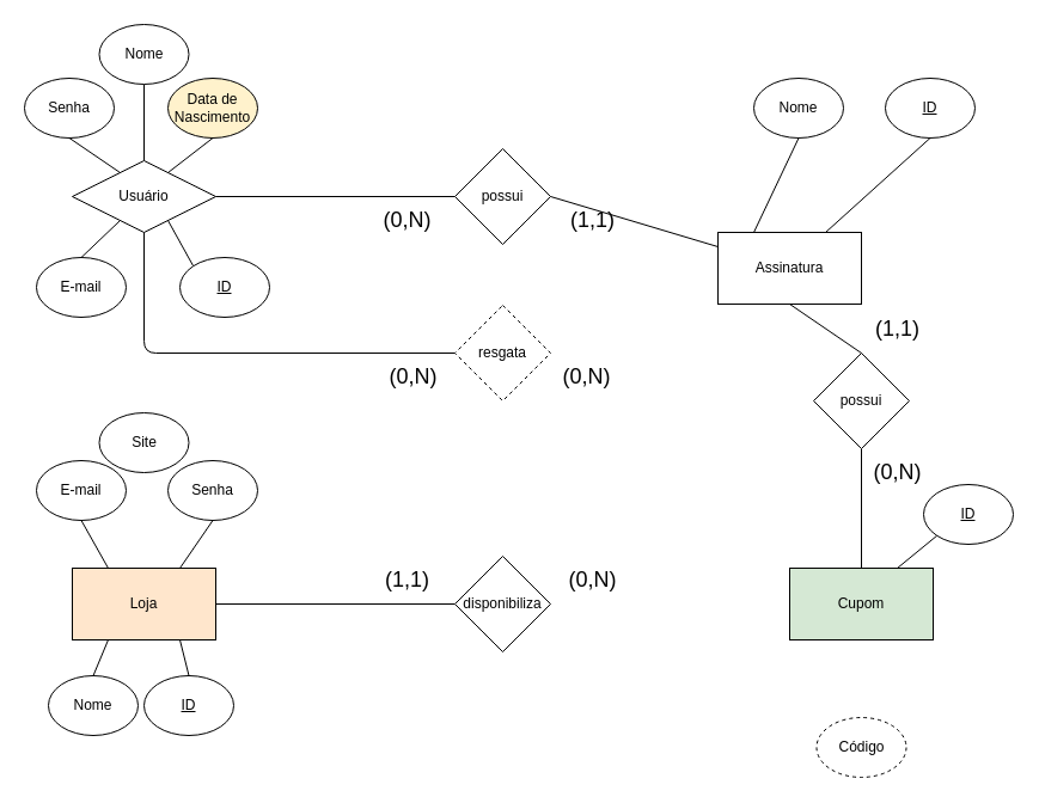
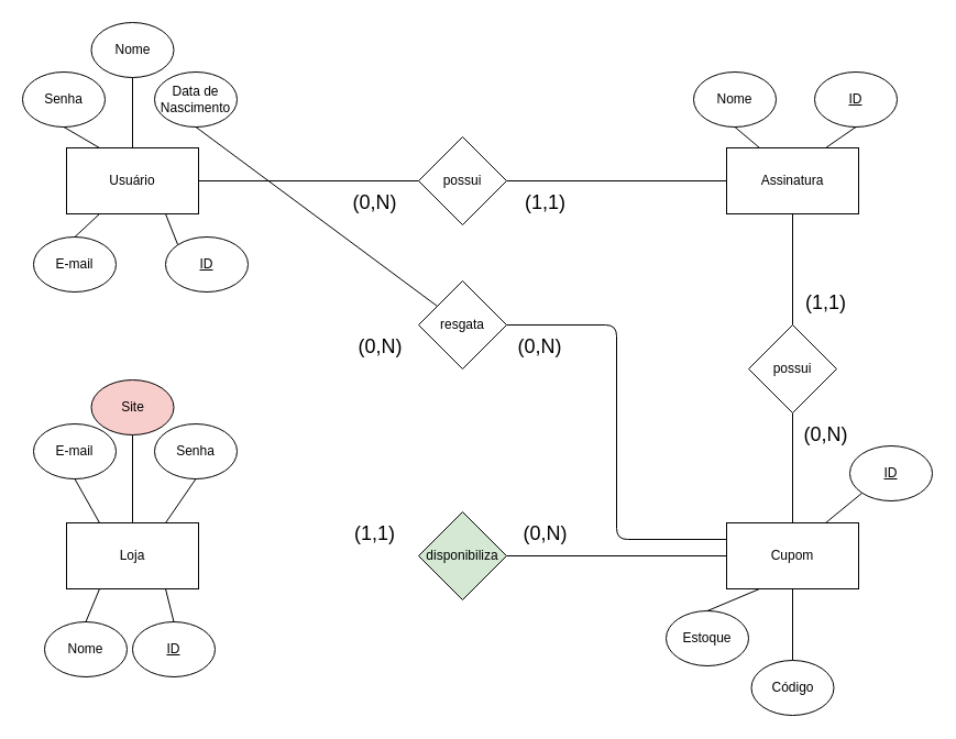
- <mxCell id="12" value="Data de Nascimento" style="ellipse;whiteSpace=wrap;html=1;fillColor=#fff2cc;" parent="1" vertex="1"><mxGeometry x="140" y="65" width="75" height="50" as="geometry" /></mxCell>
+ <mxCell id="12" value="Data de Nascimento" style="ellipse;whiteSpace=wrap;html=1;" parent="1" vertex="1"><mxGeometry x="140" y="65" width="75" height="50" as="geometry" /></mxCell>
- <mxCell id="11" value="" style="endArrow=none;html=1;entryX=0.75;entryY=0;entryDx=0;entryDy=0;exitX=0.5;exitY=1;exitDx=0;exitDy=0;" parent="1" source="12" target="2" edge="1"><mxGeometry width="50" height="50" relative="1" as="geometry"><mxPoint x="300" y="194" as="sourcePoint" /><mxPoint x="260" y="154" as="targetPoint" /></mxGeometry></mxCell>
+ <mxCell id="11" value="" style="endArrow=none;html=1;exitX=0.5;exitY=1;exitDx=0;exitDy=0;" parent="1" source="12" target="49" edge="1"><mxGeometry width="50" height="50" relative="1" as="geometry"><mxPoint x="300" y="194" as="sourcePoint" /><mxPoint x="260" y="154" as="targetPoint" /></mxGeometry></mxCell>
- <mxCell id="2" value="Usuário" style="rhombus;whiteSpace=wrap;html=1;" parent="1" vertex="1"><mxGeometry x="60" y="134" width="120" height="60" as="geometry" /></mxCell>
+ <mxCell id="2" value="Usuário" style="rounded=0;whiteSpace=wrap;html=1;" parent="1" vertex="1"><mxGeometry x="60" y="134" width="120" height="60" as="geometry" /></mxCell>
- <mxCell id="4" value="Assinatura" style="rounded=0;whiteSpace=wrap;html=1;" parent="1" vertex="1"><mxGeometry x="600" y="194" width="120" height="60" as="geometry" /></mxCell>
+ <mxCell id="4" value="Assinatura" style="rounded=0;whiteSpace=wrap;html=1;" parent="1" vertex="1"><mxGeometry x="660" y="134" width="120" height="60" as="geometry" /></mxCell>
- <mxCell id="51" value="" style="endArrow=none;html=1;exitX=0;exitY=0.5;exitDx=0;exitDy=0;entryX=0.5;entryY=1;entryDx=0;entryDy=0;edgeStyle=orthogonalEdgeStyle;" parent="1" source="49" target="2" edge="1"><mxGeometry width="50" height="50" relative="1" as="geometry"><mxPoint x="440" y="395" as="sourcePoint" /><mxPoint x="490" y="345" as="targetPoint" /></mxGeometry></mxCell>
- <mxCell id="49" value="resgata" style="rhombus;whiteSpace=wrap;html=1;dashed=1;" parent="1" vertex="1"><mxGeometry x="380" y="255" width="80" height="80" as="geometry" /></mxCell>
+ <mxCell id="49" value="resgata" style="rhombus;whiteSpace=wrap;html=1;" parent="1" vertex="1"><mxGeometry x="380" y="255" width="80" height="80" as="geometry" /></mxCell>
- <mxCell id="36" value="Site" style="ellipse;whiteSpace=wrap;html=1;" parent="1" vertex="1"><mxGeometry x="82.5" y="345" width="75" height="50" as="geometry" /></mxCell>
+ <mxCell id="36" value="Site" style="ellipse;whiteSpace=wrap;html=1;fillColor=#f8cecc;" parent="1" vertex="1"><mxGeometry x="82.5" y="345" width="75" height="50" as="geometry" /></mxCell>
+ <mxCell id="50" value="" style="endArrow=none;html=1;entryX=0;entryY=0.25;entryDx=0;entryDy=0;edgeStyle=orthogonalEdgeStyle;exitX=1;exitY=0.5;exitDx=0;exitDy=0;" parent="1" source="49" target="3" edge="1"><mxGeometry width="50" height="50" relative="1" as="geometry"><mxPoint x="570" y="425" as="sourcePoint" /><mxPoint x="460" y="365" as="targetPoint" /></mxGeometry></mxCell>
+ <mxCell id="35" value="" style="endArrow=none;html=1;entryX=0.5;entryY=0;entryDx=0;entryDy=0;exitX=0.5;exitY=1;exitDx=0;exitDy=0;" parent="1" source="36" target="22" edge="1"><mxGeometry width="50" height="50" relative="1" as="geometry"><mxPoint x="205" y="381" as="sourcePoint" /><mxPoint x="110" y="345" as="targetPoint" /></mxGeometry></mxCell>
- <mxCell id="22" value="Loja" style="rounded=0;whiteSpace=wrap;html=1;fillColor=#ffe6cc;" parent="1" vertex="1"><mxGeometry x="60" y="475" width="120" height="60" as="geometry" /></mxCell>
+ <mxCell id="22" value="Loja" style="rounded=0;whiteSpace=wrap;html=1;" parent="1" vertex="1"><mxGeometry x="60" y="475" width="120" height="60" as="geometry" /></mxCell>
- <mxCell id="23" value="" style="endArrow=none;html=1;exitX=1;exitY=0.5;exitDx=0;exitDy=0;entryX=0;entryY=0.5;entryDx=0;entryDy=0;" parent="1" source="22" target="24" edge="1"><mxGeometry width="50" height="50" relative="1" as="geometry"><mxPoint x="410" y="415" as="sourcePoint" /><mxPoint x="370" y="505" as="targetPoint" /></mxGeometry></mxCell>
- <mxCell id="24" value="disponibiliza" style="rhombus;whiteSpace=wrap;html=1;" parent="1" vertex="1"><mxGeometry x="380" y="465" width="80" height="80" as="geometry" /></mxCell>
+ <mxCell id="24" value="disponibiliza" style="rhombus;whiteSpace=wrap;html=1;fillColor=#d5e8d4;" parent="1" vertex="1"><mxGeometry x="380" y="465" width="80" height="80" as="geometry" /></mxCell>
+ <mxCell id="25" value="" style="endArrow=none;html=1;exitX=1;exitY=0.5;exitDx=0;exitDy=0;entryX=0;entryY=0.5;entryDx=0;entryDy=0;" parent="1" source="24" target="3" edge="1"><mxGeometry width="50" height="50" relative="1" as="geometry"><mxPoint x="460" y="525" as="sourcePoint" /><mxPoint x="660" y="525" as="targetPoint" /></mxGeometry></mxCell>
- <mxCell id="3" value="Cupom" style="rounded=0;whiteSpace=wrap;html=1;fillColor=#d5e8d4;" parent="1" vertex="1"><mxGeometry x="660" y="475" width="120" height="60" as="geometry" /></mxCell>
+ <mxCell id="3" value="Cupom" style="rounded=0;whiteSpace=wrap;html=1;" parent="1" vertex="1"><mxGeometry x="660" y="475" width="120" height="60" as="geometry" /></mxCell>
+ <mxCell id="42" value="" style="endArrow=none;html=1;entryX=0.25;entryY=1;entryDx=0;entryDy=0;exitX=0.5;exitY=0;exitDx=0;exitDy=0;" parent="1" source="41" target="3" edge="1"><mxGeometry width="50" height="50" relative="1" as="geometry"><mxPoint x="612.5" y="555" as="sourcePoint" /><mxPoint x="615" y="525" as="targetPoint" /></mxGeometry></mxCell>
+ <mxCell id="40" value="" style="endArrow=none;html=1;exitX=0.5;exitY=0;exitDx=0;exitDy=0;entryX=0.5;entryY=1;entryDx=0;entryDy=0;" parent="1" source="39" target="3" edge="1"><mxGeometry width="50" height="50" relative="1" as="geometry"><mxPoint x="687.5" y="565" as="sourcePoint" /><mxPoint x="680" y="600" as="targetPoint" /></mxGeometry></mxCell>
+ <mxCell id="41" value="Estoque" style="ellipse;whiteSpace=wrap;html=1;" parent="1" vertex="1"><mxGeometry x="605" y="555" width="75" height="50" as="geometry" /></mxCell>
- <mxCell id="39" value="Código" style="ellipse;whiteSpace=wrap;html=1;dashed=1;" parent="1" vertex="1"><mxGeometry x="682.5" y="600" width="75" height="50" as="geometry" /></mxCell>
+ <mxCell id="39" value="Código" style="ellipse;whiteSpace=wrap;html=1;" parent="1" vertex="1"><mxGeometry x="682.5" y="600" width="75" height="50" as="geometry" /></mxCell>
